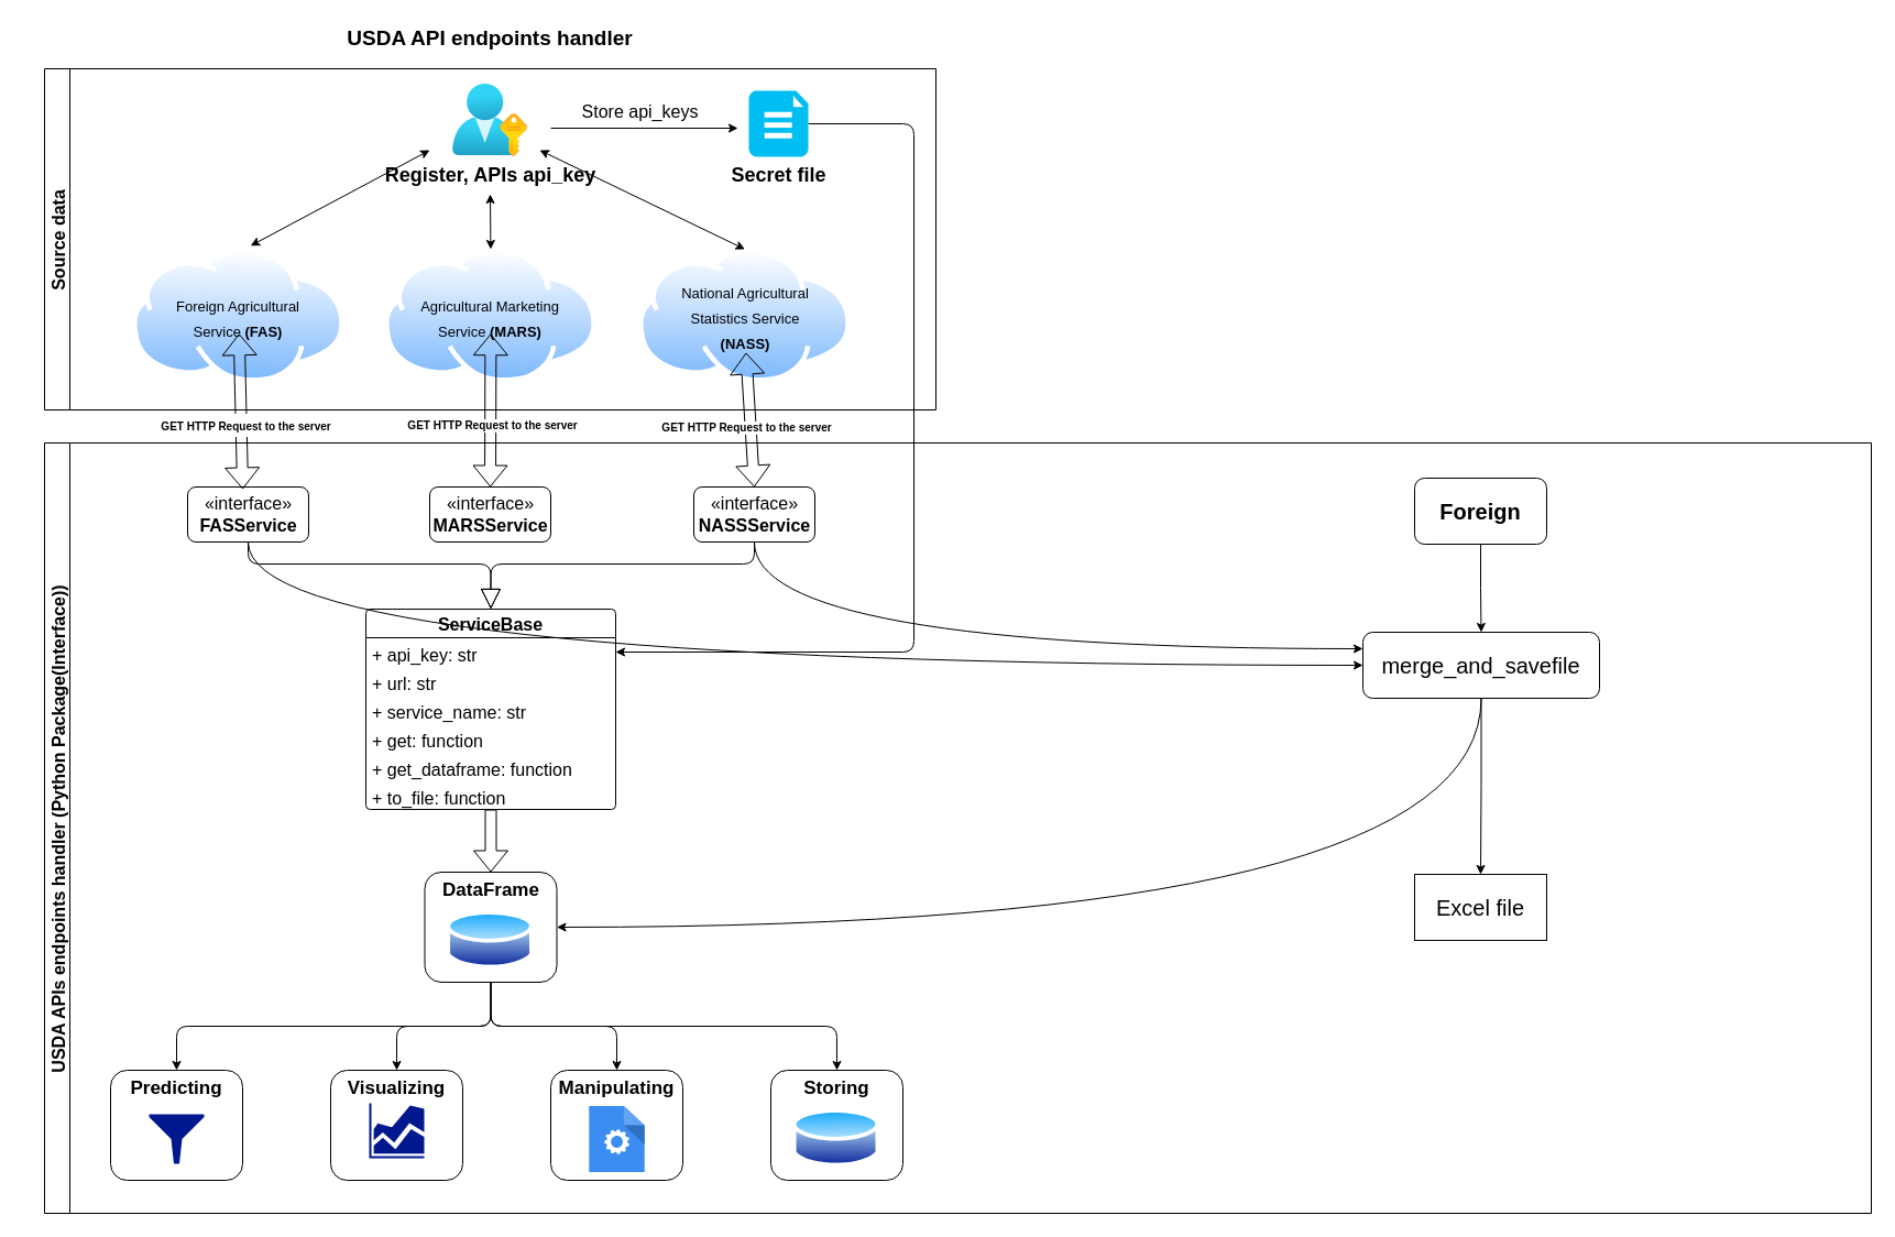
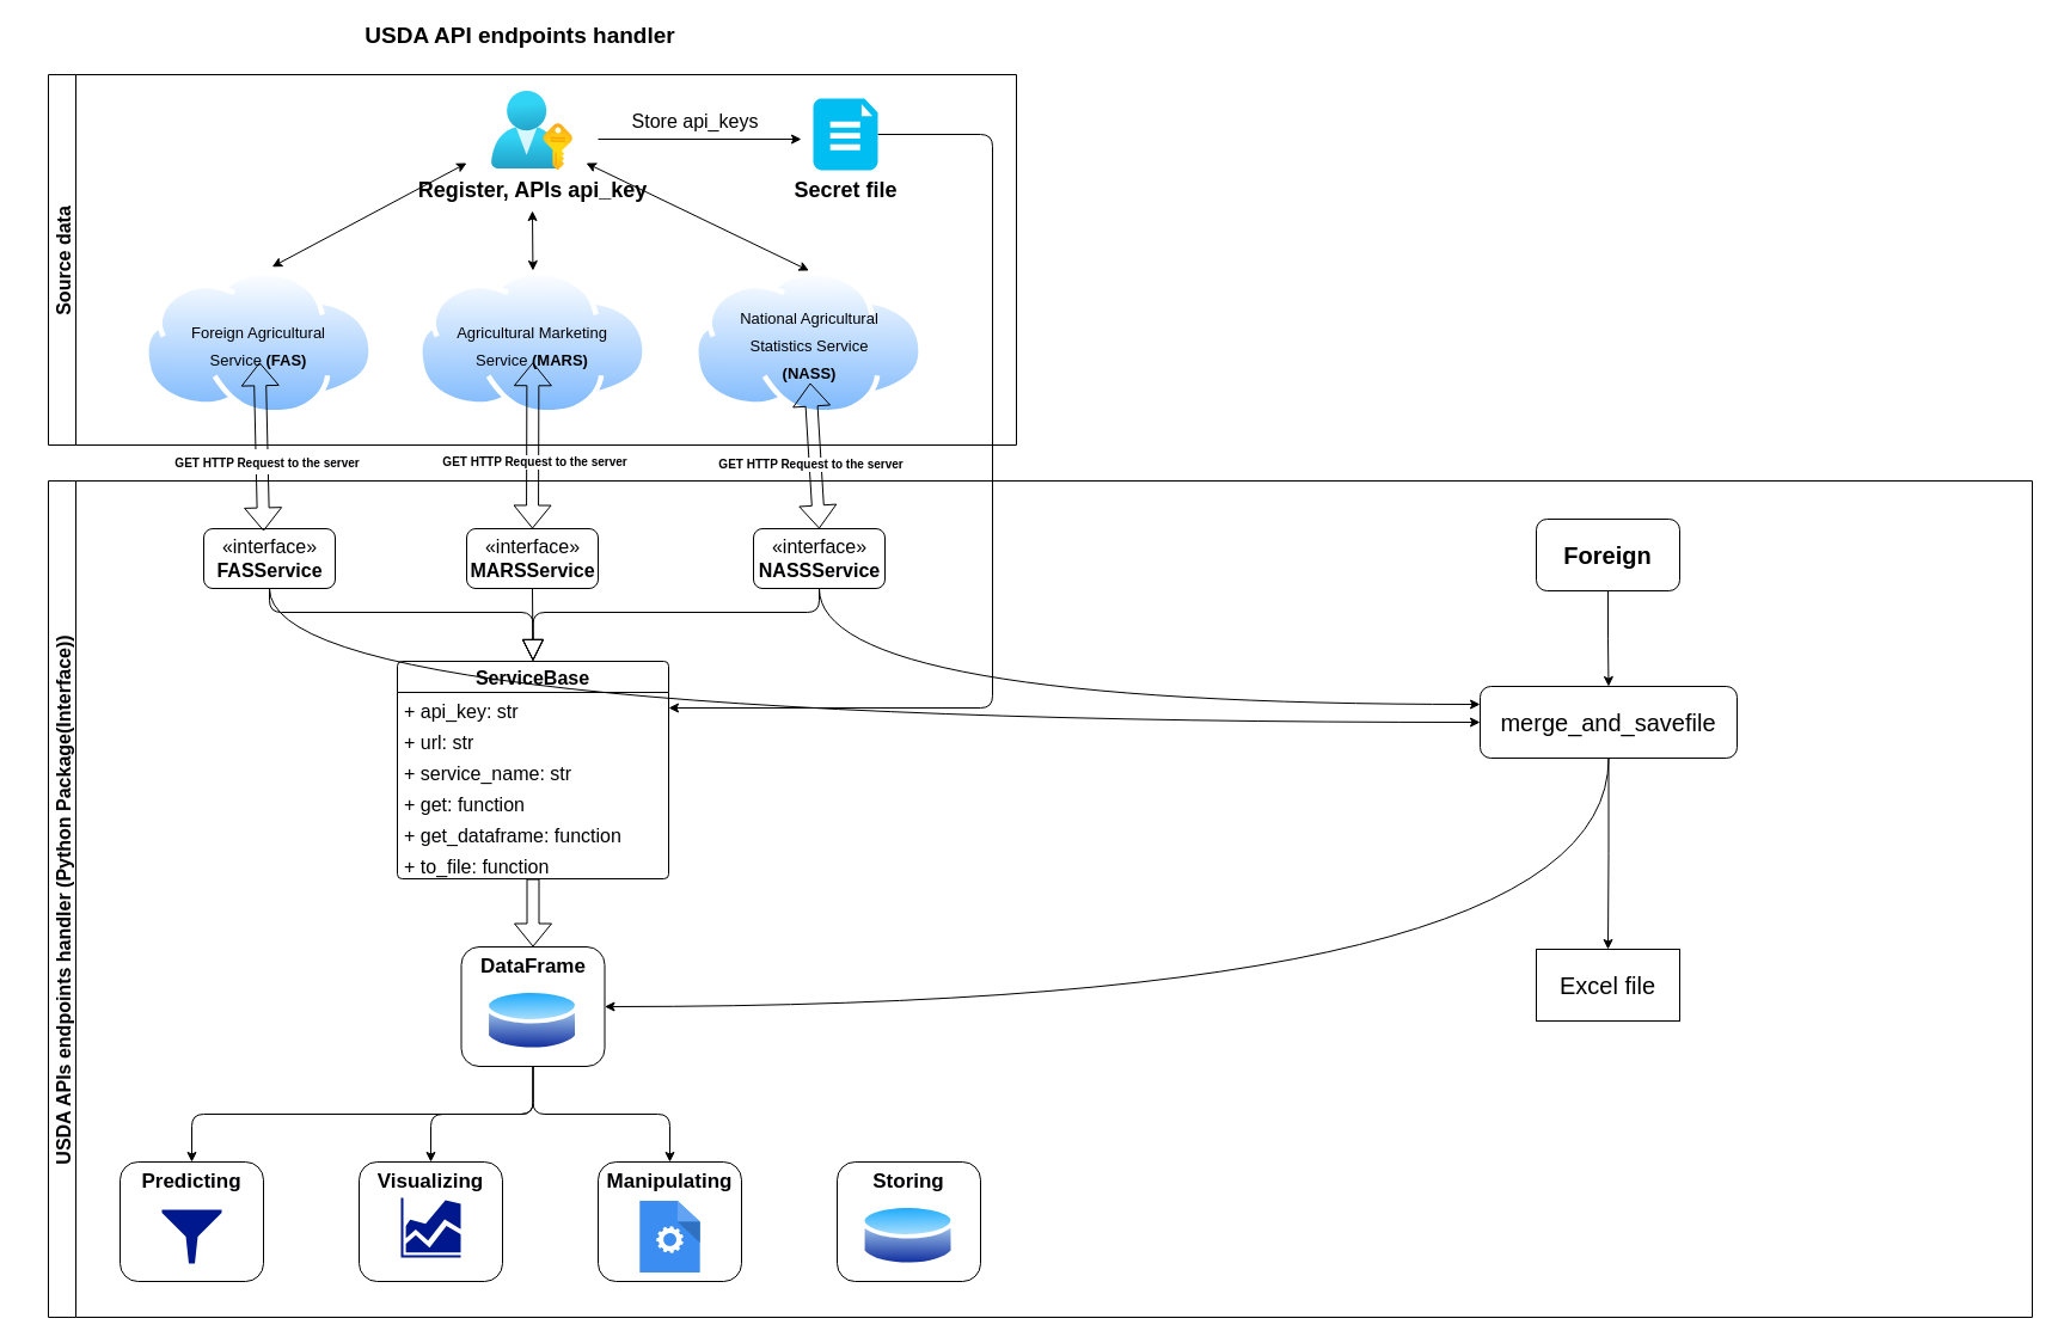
- <mxCell id="13" value="&lt;font style=&quot;font-size: 19px;&quot;&gt;&lt;b&gt;USDA API endpoints handler&lt;/b&gt;&lt;/font&gt;" style="text;html=1;strokeColor=none;fillColor=none;align=center;verticalAlign=middle;whiteSpace=wrap;rounded=0;" parent="1" vertex="1"><mxGeometry y="20" width="850" height="30" as="geometry" x="20" /></mxCell>
+ <mxCell id="13" value="&lt;font style=&quot;font-size: 19px;&quot;&gt;&lt;b&gt;USDA API endpoints handler&lt;/b&gt;&lt;/font&gt;" style="text;html=1;strokeColor=none;fillColor=none;align=center;verticalAlign=middle;whiteSpace=wrap;rounded=0;" parent="1" vertex="1"><mxGeometry x="10" y="15" width="850" height="30" as="geometry" /></mxCell>
+ <mxCell id="26" value="" style="endArrow=block;endSize=16;endFill=0;html=1;rounded=1;sketch=0;fontSize=12;fontColor=#000003;jumpStyle=none;exitX=0.5;exitY=1;exitDx=0;exitDy=0;entryX=0.5;entryY=0;entryDx=0;entryDy=0;" parent="21" source="25" target="56" edge="1"><mxGeometry width="160" relative="1" as="geometry"><mxPoint x="178.21" y="172" as="sourcePoint" /><mxPoint x="322.93" y="99" as="targetPoint" /></mxGeometry></mxCell>
- <mxCell id="49" style="edgeStyle=orthogonalEdgeStyle;rounded=1;orthogonalLoop=1;jettySize=auto;html=1;exitX=0.5;exitY=1;exitDx=0;exitDy=0;entryX=0.5;entryY=0;entryDx=0;entryDy=0;" parent="21" source="31" target="44" edge="1"><mxGeometry relative="1" as="geometry" /></mxCell>
